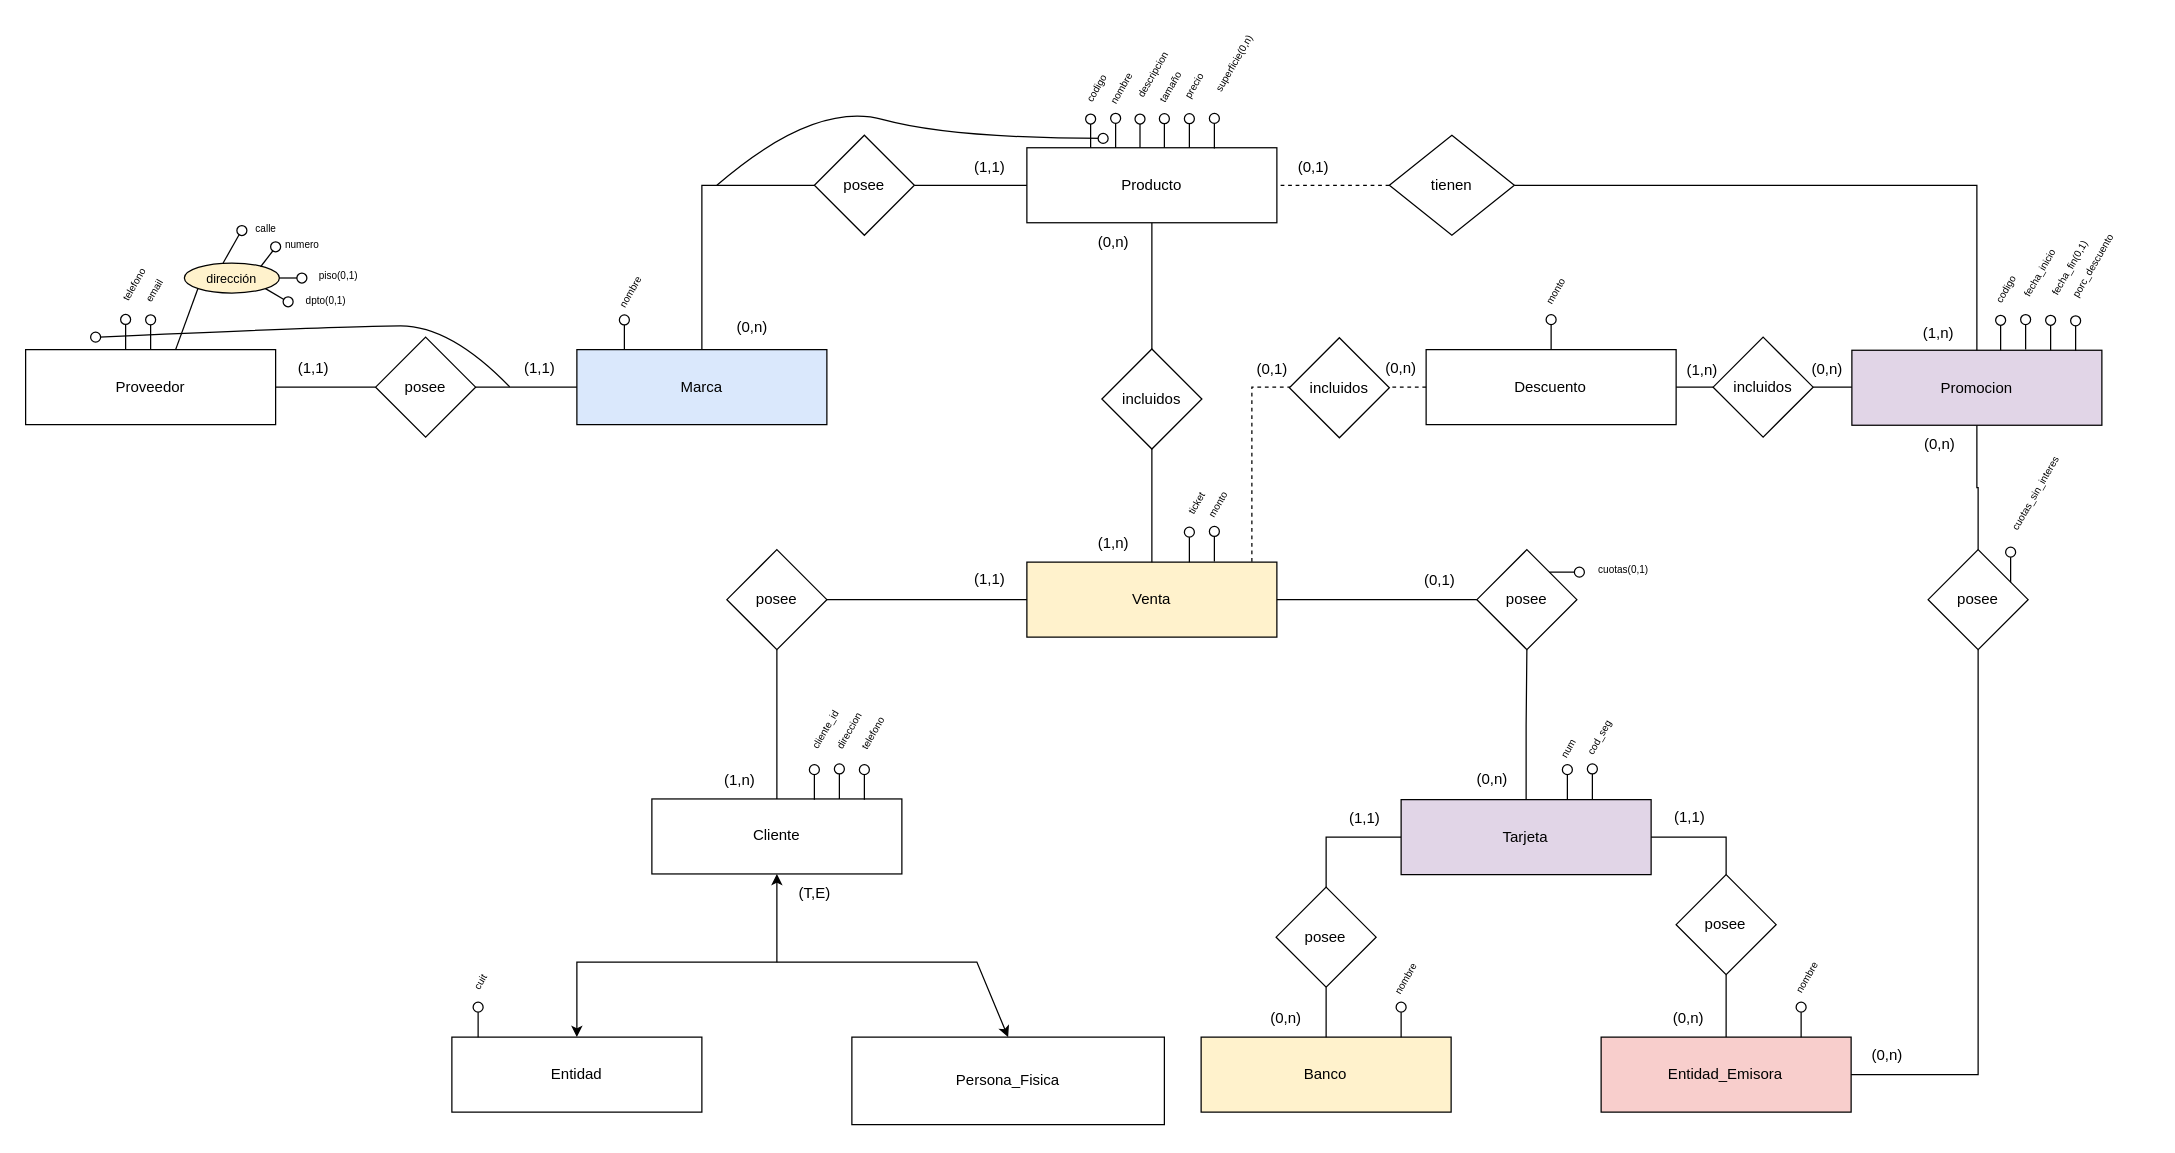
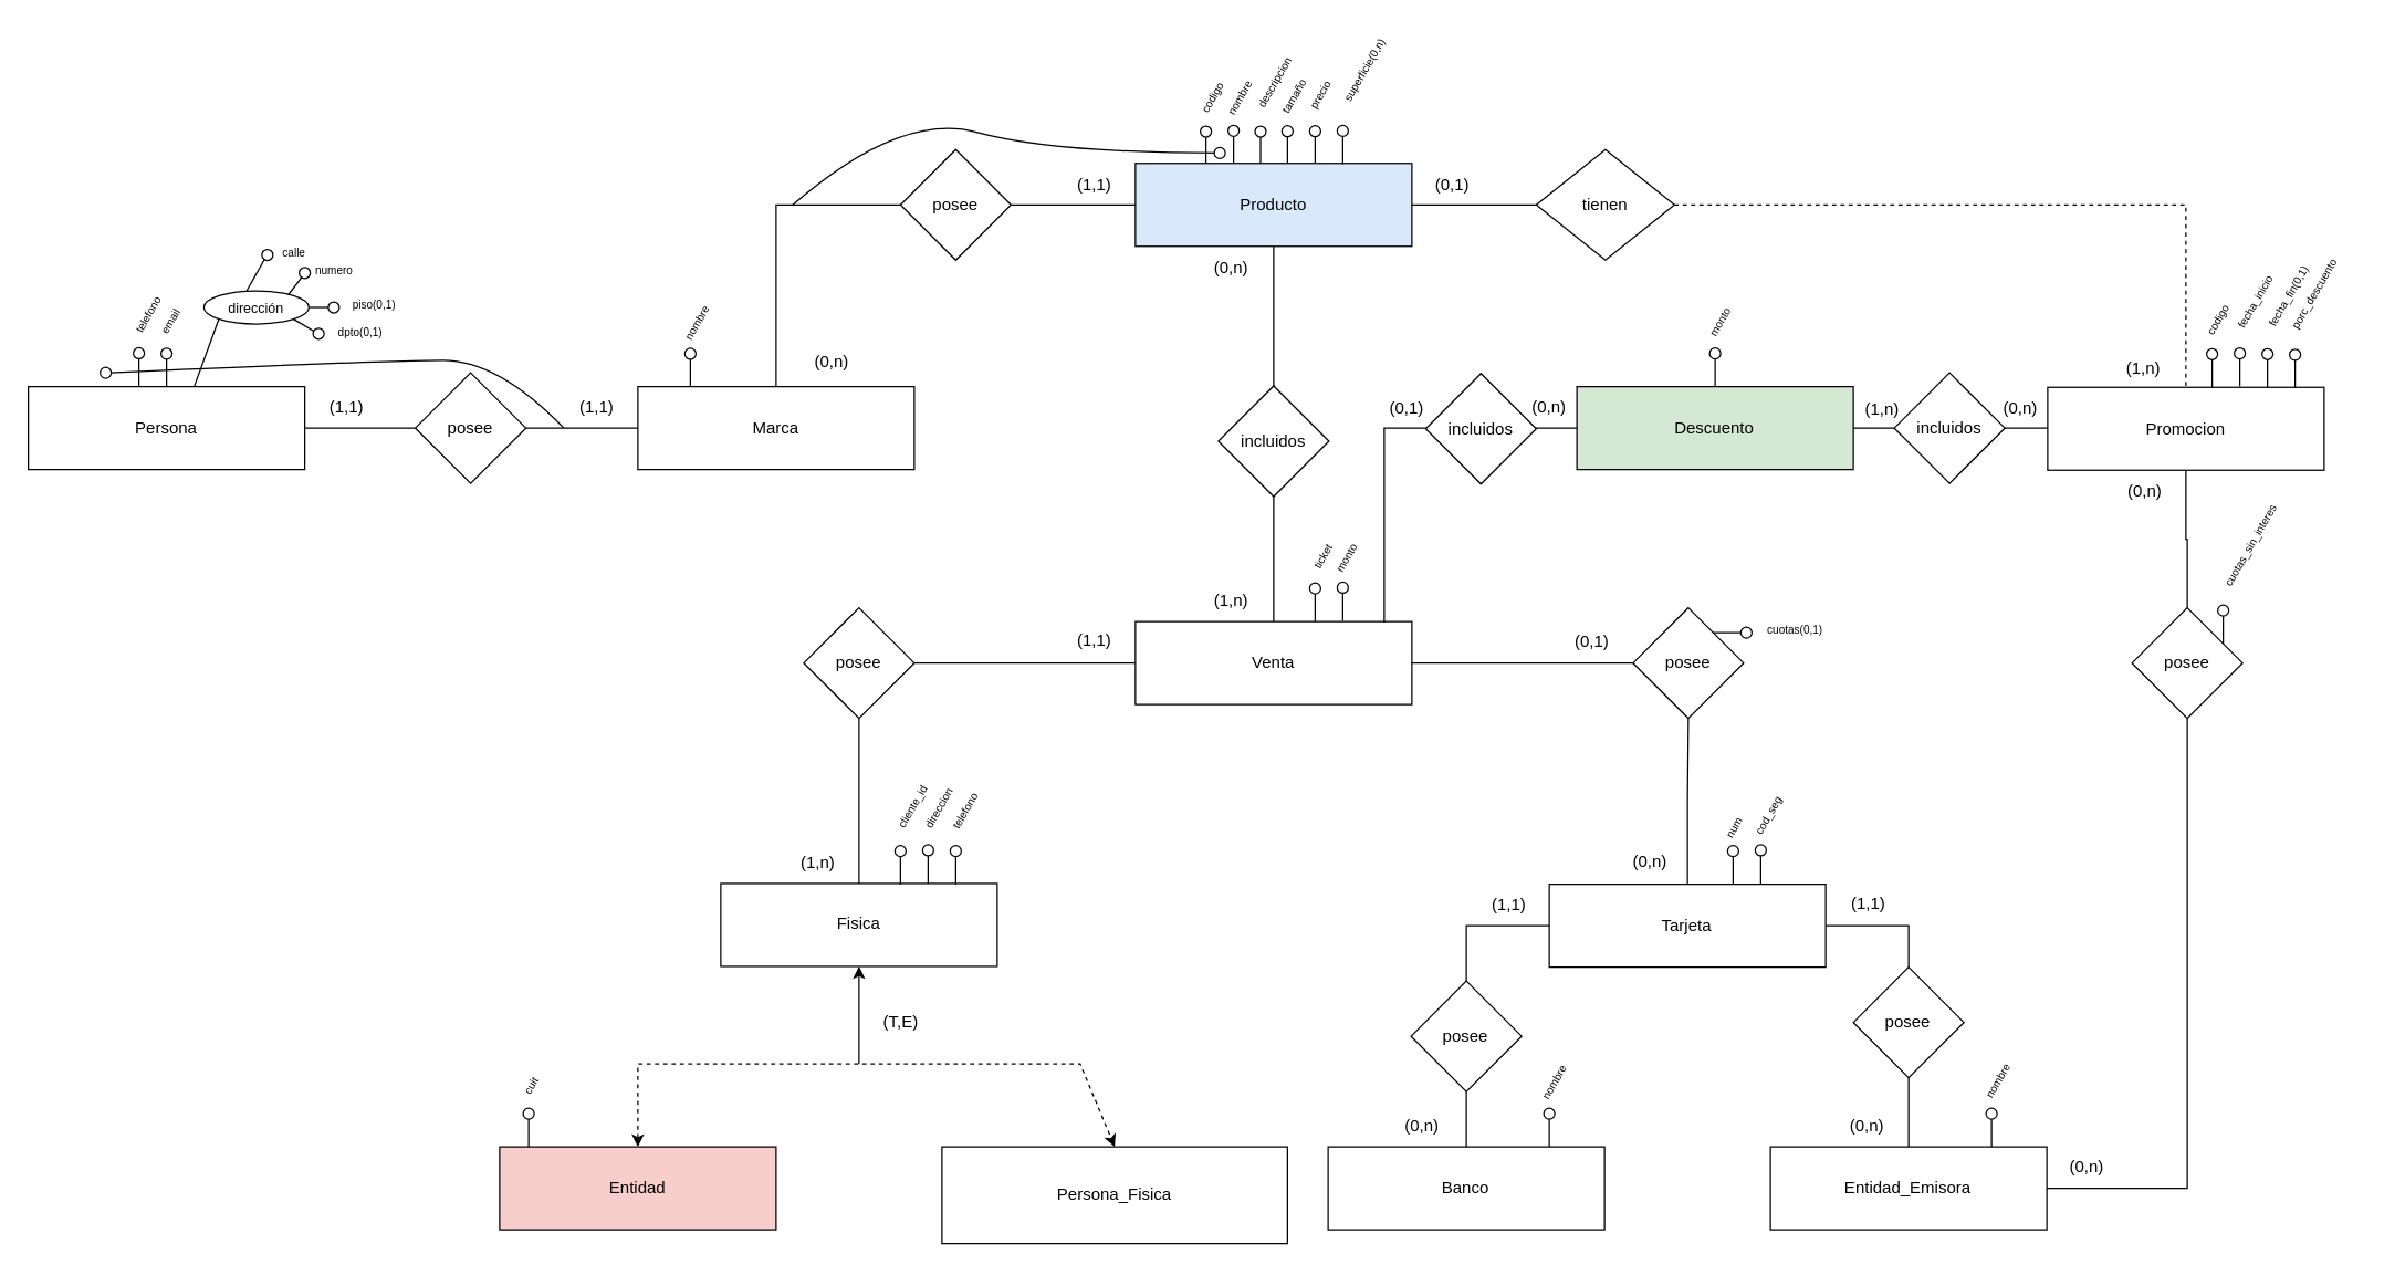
- <mxCell id="24" value="Producto" style="rounded=0;whiteSpace=wrap;html=1;" parent="1" vertex="1"><mxGeometry x="821" y="102.5" width="200" height="60" as="geometry" /></mxCell>
+ <mxCell id="24" value="Producto" style="rounded=0;whiteSpace=wrap;html=1;fillColor=#dae8fc;" parent="1" vertex="1"><mxGeometry x="821" y="102.5" width="200" height="60" as="geometry" /></mxCell>
- <mxCell id="173" style="edgeStyle=orthogonalEdgeStyle;rounded=0;orthogonalLoop=1;jettySize=auto;html=1;entryX=1;entryY=0.5;entryDx=0;entryDy=0;endArrow=none;startFill=0;dashed=1;" parent="1" source="174" target="24" edge="1"><mxGeometry relative="1" as="geometry" /></mxCell>
+ <mxCell id="173" style="edgeStyle=orthogonalEdgeStyle;rounded=0;orthogonalLoop=1;jettySize=auto;html=1;entryX=1;entryY=0.5;entryDx=0;entryDy=0;endArrow=none;startFill=0;" parent="1" source="174" target="24" edge="1"><mxGeometry relative="1" as="geometry" /></mxCell>
- <mxCell id="172" style="edgeStyle=orthogonalEdgeStyle;rounded=0;orthogonalLoop=1;jettySize=auto;html=1;entryX=0.5;entryY=0;entryDx=0;entryDy=0;endArrow=none;startFill=0;exitX=1;exitY=0.5;exitDx=0;exitDy=0;" parent="1" source="174" target="38" edge="1"><mxGeometry relative="1" as="geometry"><mxPoint x="1487" y="214" as="targetPoint" /><mxPoint x="1391" y="132.5" as="sourcePoint" /></mxGeometry></mxCell>
+ <mxCell id="172" style="edgeStyle=orthogonalEdgeStyle;rounded=0;orthogonalLoop=1;jettySize=auto;html=1;entryX=0.5;entryY=0;entryDx=0;entryDy=0;endArrow=none;startFill=0;exitX=1;exitY=0.5;exitDx=0;exitDy=0;dashed=1;" parent="1" source="174" target="38" edge="1"><mxGeometry relative="1" as="geometry"><mxPoint x="1487" y="214" as="targetPoint" /><mxPoint x="1391" y="132.5" as="sourcePoint" /></mxGeometry></mxCell>
- <mxCell id="99" value="&lt;font style=&quot;font-size: 10px;&quot;&gt;dirección&lt;/font&gt;" style="ellipse;whiteSpace=wrap;html=1;fillColor=#fff2cc;" parent="1" vertex="1"><mxGeometry x="147" y="194.7" width="76" height="24" as="geometry" /></mxCell>
+ <mxCell id="99" value="&lt;font style=&quot;font-size: 10px;&quot;&gt;dirección&lt;/font&gt;" style="ellipse;whiteSpace=wrap;html=1;" parent="1" vertex="1"><mxGeometry x="147" y="194.7" width="76" height="24" as="geometry" /></mxCell>
- <mxCell id="93" value="Proveedor" style="rounded=0;whiteSpace=wrap;html=1;" parent="1" vertex="1"><mxGeometry x="20" y="264" width="200" height="60" as="geometry" /></mxCell>
+ <mxCell id="93" value="Persona" style="rounded=0;whiteSpace=wrap;html=1;" parent="1" vertex="1"><mxGeometry x="20" y="264" width="200" height="60" as="geometry" /></mxCell>
- <mxCell id="25" value="Marca" style="rounded=0;whiteSpace=wrap;html=1;fillColor=#dae8fc;" parent="1" vertex="1"><mxGeometry x="461" y="264" width="200" height="60" as="geometry" /></mxCell>
+ <mxCell id="25" value="Marca" style="rounded=0;whiteSpace=wrap;html=1;" parent="1" vertex="1"><mxGeometry x="461" y="264" width="200" height="60" as="geometry" /></mxCell>
- <mxCell id="184" value="Descuento" style="rounded=0;whiteSpace=wrap;html=1;" parent="1" vertex="1"><mxGeometry x="1140.4" y="264" width="200" height="60" as="geometry" /></mxCell>
+ <mxCell id="184" value="Descuento" style="rounded=0;whiteSpace=wrap;html=1;fillColor=#d5e8d4;" parent="1" vertex="1"><mxGeometry x="1140.4" y="264" width="200" height="60" as="geometry" /></mxCell>
- <mxCell id="38" value="Promocion" style="rounded=0;whiteSpace=wrap;html=1;fillColor=#e1d5e7;" parent="1" vertex="1"><mxGeometry x="1481" y="264.5" width="200" height="60" as="geometry" /></mxCell>
+ <mxCell id="38" value="Promocion" style="rounded=0;whiteSpace=wrap;html=1;" parent="1" vertex="1"><mxGeometry x="1481" y="264.5" width="200" height="60" as="geometry" /></mxCell>
- <mxCell id="189" style="edgeStyle=orthogonalEdgeStyle;rounded=0;orthogonalLoop=1;jettySize=auto;html=1;entryX=0.9;entryY=0.011;entryDx=0;entryDy=0;entryPerimeter=0;endArrow=none;startFill=0;dashed=1;" parent="1" source="184" target="26" edge="1"><mxGeometry relative="1" as="geometry" /></mxCell>
+ <mxCell id="189" style="edgeStyle=orthogonalEdgeStyle;rounded=0;orthogonalLoop=1;jettySize=auto;html=1;entryX=0.9;entryY=0.011;entryDx=0;entryDy=0;entryPerimeter=0;endArrow=none;startFill=0;" parent="1" source="184" target="26" edge="1"><mxGeometry relative="1" as="geometry" /></mxCell>
- <mxCell id="26" value="Venta" style="rounded=0;whiteSpace=wrap;html=1;fillColor=#fff2cc;" parent="1" vertex="1"><mxGeometry x="821" y="434" width="200" height="60" as="geometry" /></mxCell>
+ <mxCell id="26" value="Venta" style="rounded=0;whiteSpace=wrap;html=1;" parent="1" vertex="1"><mxGeometry x="821" y="434" width="200" height="60" as="geometry" /></mxCell>
- <mxCell id="34" value="Cliente" style="rounded=0;whiteSpace=wrap;html=1;" parent="1" vertex="1"><mxGeometry x="521" y="623.46" width="200" height="60" as="geometry" /></mxCell>
+ <mxCell id="34" value="Fisica" style="rounded=0;whiteSpace=wrap;html=1;" parent="1" vertex="1"><mxGeometry x="521" y="623.46" width="200" height="60" as="geometry" /></mxCell>
- <mxCell id="30" value="Tarjeta" style="rounded=0;whiteSpace=wrap;html=1;fillColor=#e1d5e7;" parent="1" vertex="1"><mxGeometry x="1120.4" y="624" width="200" height="60" as="geometry" /></mxCell>
+ <mxCell id="30" value="Tarjeta" style="rounded=0;whiteSpace=wrap;html=1;" parent="1" vertex="1"><mxGeometry x="1120.4" y="624" width="200" height="60" as="geometry" /></mxCell>
- <mxCell id="151" value="(T,E)" style="text;html=1;align=center;verticalAlign=middle;resizable=0;points=[];autosize=1;strokeColor=none;fillColor=none;" parent="1" vertex="1"><mxGeometry x="621" y="684" width="60" height="30" as="geometry" /></mxCell>
+ <mxCell id="151" value="(T,E)" style="text;html=1;align=center;verticalAlign=middle;resizable=0;points=[];autosize=1;strokeColor=none;fillColor=none;" parent="1" vertex="1"><mxGeometry x="621" y="709" width="60" height="30" as="geometry" /></mxCell>
- <mxCell id="150" value="" style="endArrow=classic;startArrow=classic;html=1;rounded=0;exitX=0.5;exitY=0;exitDx=0;exitDy=0;entryX=0.5;entryY=0;entryDx=0;entryDy=0;" parent="1" source="31" target="35" edge="1"><mxGeometry width="50" height="50" relative="1" as="geometry"><mxPoint x="981" y="794" as="sourcePoint" /><mxPoint x="1031" y="744" as="targetPoint" /><Array as="points"><mxPoint x="461" y="754" /><mxPoint x="781" y="754" /></Array></mxGeometry></mxCell>
+ <mxCell id="150" value="" style="endArrow=classic;startArrow=classic;html=1;rounded=0;exitX=0.5;exitY=0;exitDx=0;exitDy=0;entryX=0.5;entryY=0;entryDx=0;entryDy=0;dashed=1;" parent="1" source="31" target="35" edge="1"><mxGeometry width="50" height="50" relative="1" as="geometry"><mxPoint x="981" y="794" as="sourcePoint" /><mxPoint x="1031" y="744" as="targetPoint" /><Array as="points"><mxPoint x="461" y="754" /><mxPoint x="781" y="754" /></Array></mxGeometry></mxCell>
- <mxCell id="31" value="Entidad" style="rounded=0;whiteSpace=wrap;html=1;" parent="1" vertex="1"><mxGeometry x="361" y="814" width="200" height="60" as="geometry" /></mxCell>
+ <mxCell id="31" value="Entidad" style="rounded=0;whiteSpace=wrap;html=1;fillColor=#f8cecc;" parent="1" vertex="1"><mxGeometry x="361" y="814" width="200" height="60" as="geometry" /></mxCell>
- <mxCell id="49" value="Banco" style="rounded=0;whiteSpace=wrap;html=1;fillColor=#fff2cc;" parent="1" vertex="1"><mxGeometry x="960.4" y="814" width="200" height="60" as="geometry" /></mxCell>
+ <mxCell id="49" value="Banco" style="rounded=0;whiteSpace=wrap;html=1;" parent="1" vertex="1"><mxGeometry x="960.4" y="814" width="200" height="60" as="geometry" /></mxCell>
- <mxCell id="37" value="Entidad_Emisora" style="rounded=0;whiteSpace=wrap;html=1;fillColor=#f8cecc;" parent="1" vertex="1"><mxGeometry x="1280.4" y="814" width="200" height="60" as="geometry" /></mxCell>
+ <mxCell id="37" value="Entidad_Emisora" style="rounded=0;whiteSpace=wrap;html=1;" parent="1" vertex="1"><mxGeometry x="1280.4" y="814" width="200" height="60" as="geometry" /></mxCell>
